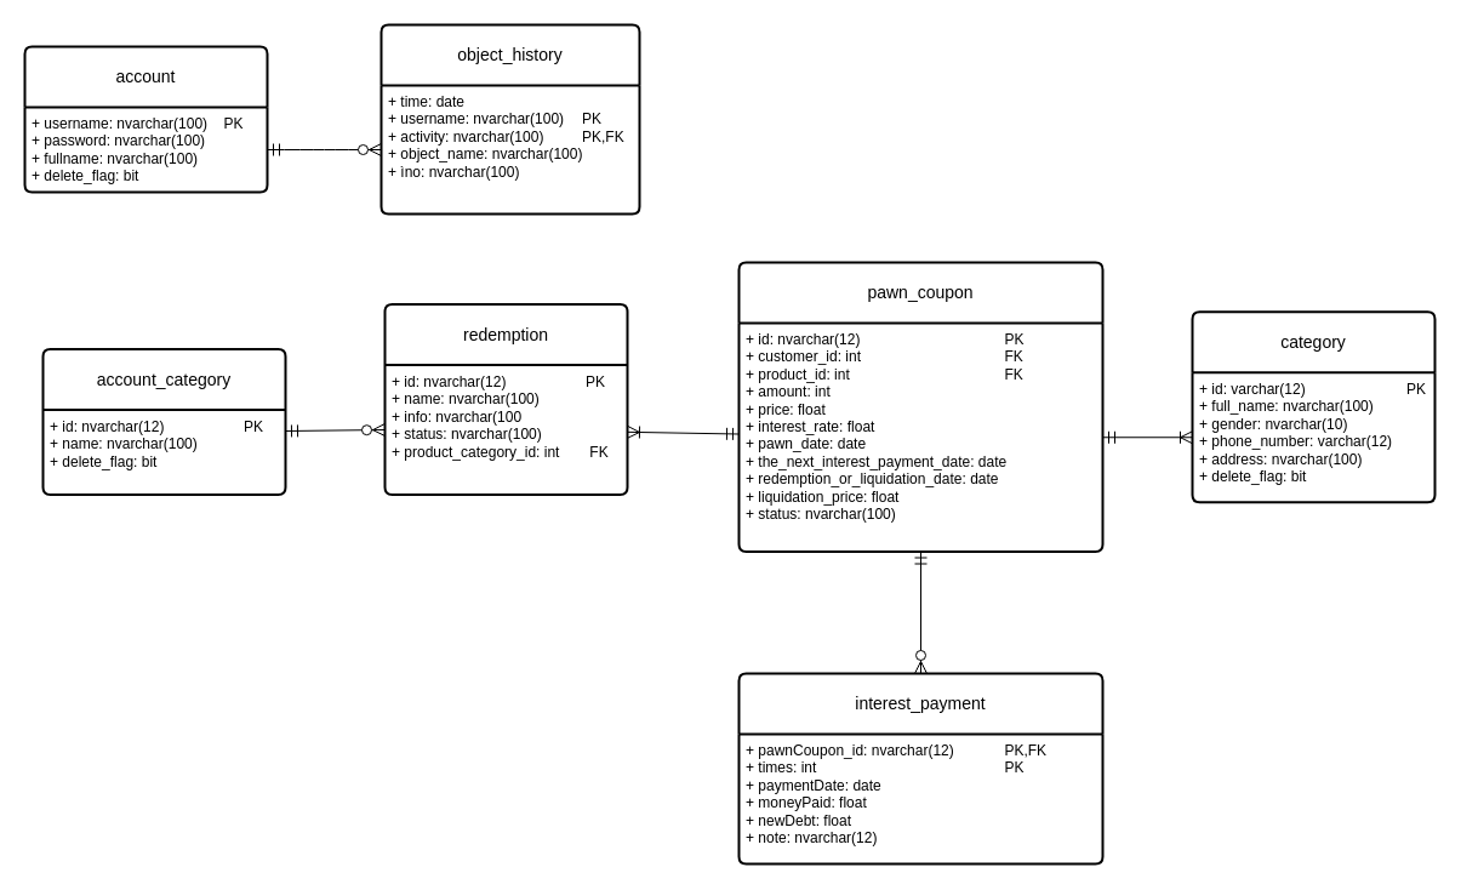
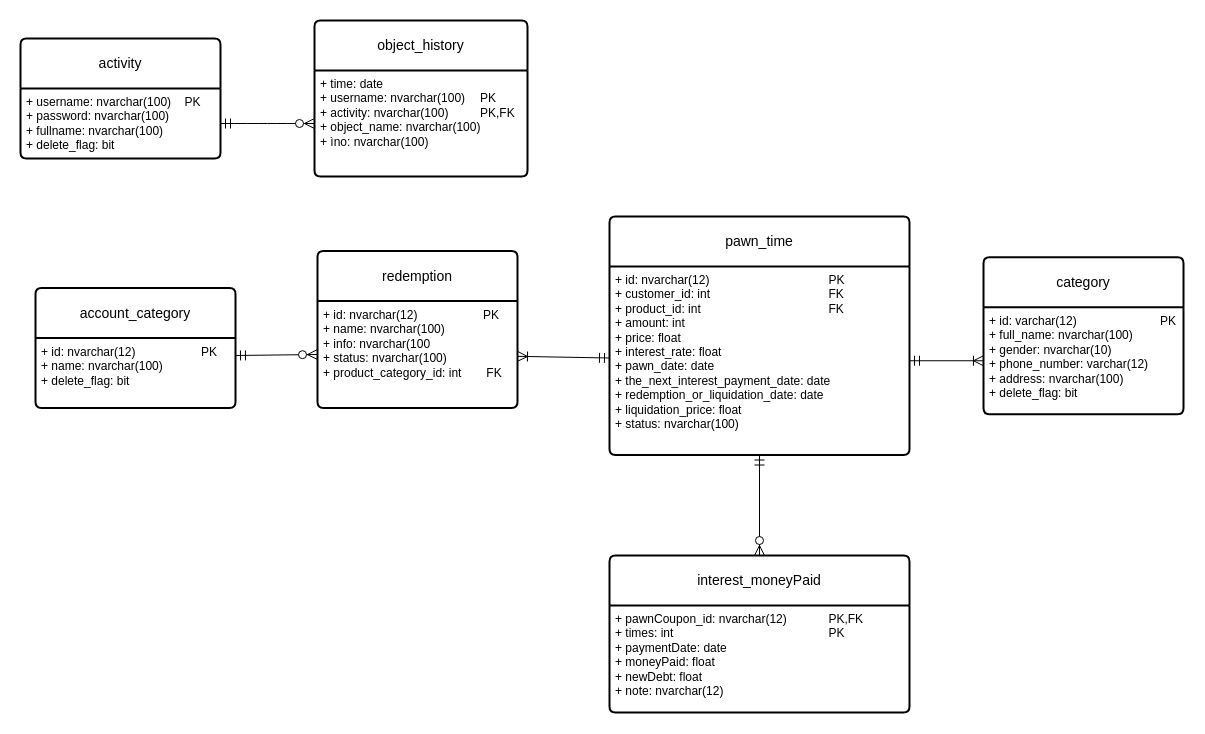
- <mxCell id="7" value="account" style="swimlane;childLayout=stackLayout;horizontal=1;startSize=50;horizontalStack=0;rounded=1;fontSize=14;fontStyle=0;strokeWidth=2;resizeParent=0;resizeLast=1;shadow=0;dashed=0;align=center;arcSize=4;whiteSpace=wrap;html=1;" vertex="1" parent="1"><mxGeometry x="20" y="38" width="200" height="120" as="geometry" /></mxCell>
+ <mxCell id="7" value="activity" style="swimlane;childLayout=stackLayout;horizontal=1;startSize=50;horizontalStack=0;rounded=1;fontSize=14;fontStyle=0;strokeWidth=2;resizeParent=0;resizeLast=1;shadow=0;dashed=0;align=center;arcSize=4;whiteSpace=wrap;html=1;" vertex="1" parent="1"><mxGeometry x="20" y="38" width="200" height="120" as="geometry" /></mxCell>
- <mxCell id="14" value="pawn_coupon" style="swimlane;childLayout=stackLayout;horizontal=1;startSize=50;horizontalStack=0;rounded=1;fontSize=14;fontStyle=0;strokeWidth=2;resizeParent=0;resizeLast=1;shadow=0;dashed=0;align=center;arcSize=4;whiteSpace=wrap;html=1;" vertex="1" parent="1"><mxGeometry x="609" y="216" width="300" height="238.5" as="geometry" /></mxCell>
+ <mxCell id="14" value="pawn_time" style="swimlane;childLayout=stackLayout;horizontal=1;startSize=50;horizontalStack=0;rounded=1;fontSize=14;fontStyle=0;strokeWidth=2;resizeParent=0;resizeLast=1;shadow=0;dashed=0;align=center;arcSize=4;whiteSpace=wrap;html=1;" vertex="1" parent="1"><mxGeometry x="609" y="216" width="300" height="238.5" as="geometry" /></mxCell>
- <mxCell id="18" value="interest_payment" style="swimlane;childLayout=stackLayout;horizontal=1;startSize=50;horizontalStack=0;rounded=1;fontSize=14;fontStyle=0;strokeWidth=2;resizeParent=0;resizeLast=1;shadow=0;dashed=0;align=center;arcSize=4;whiteSpace=wrap;html=1;" vertex="1" parent="1"><mxGeometry x="609" y="555" width="300" height="157" as="geometry" /></mxCell>
+ <mxCell id="18" value="interest_moneyPaid" style="swimlane;childLayout=stackLayout;horizontal=1;startSize=50;horizontalStack=0;rounded=1;fontSize=14;fontStyle=0;strokeWidth=2;resizeParent=0;resizeLast=1;shadow=0;dashed=0;align=center;arcSize=4;whiteSpace=wrap;html=1;" vertex="1" parent="1"><mxGeometry x="609" y="555" width="300" height="157" as="geometry" /></mxCell>
